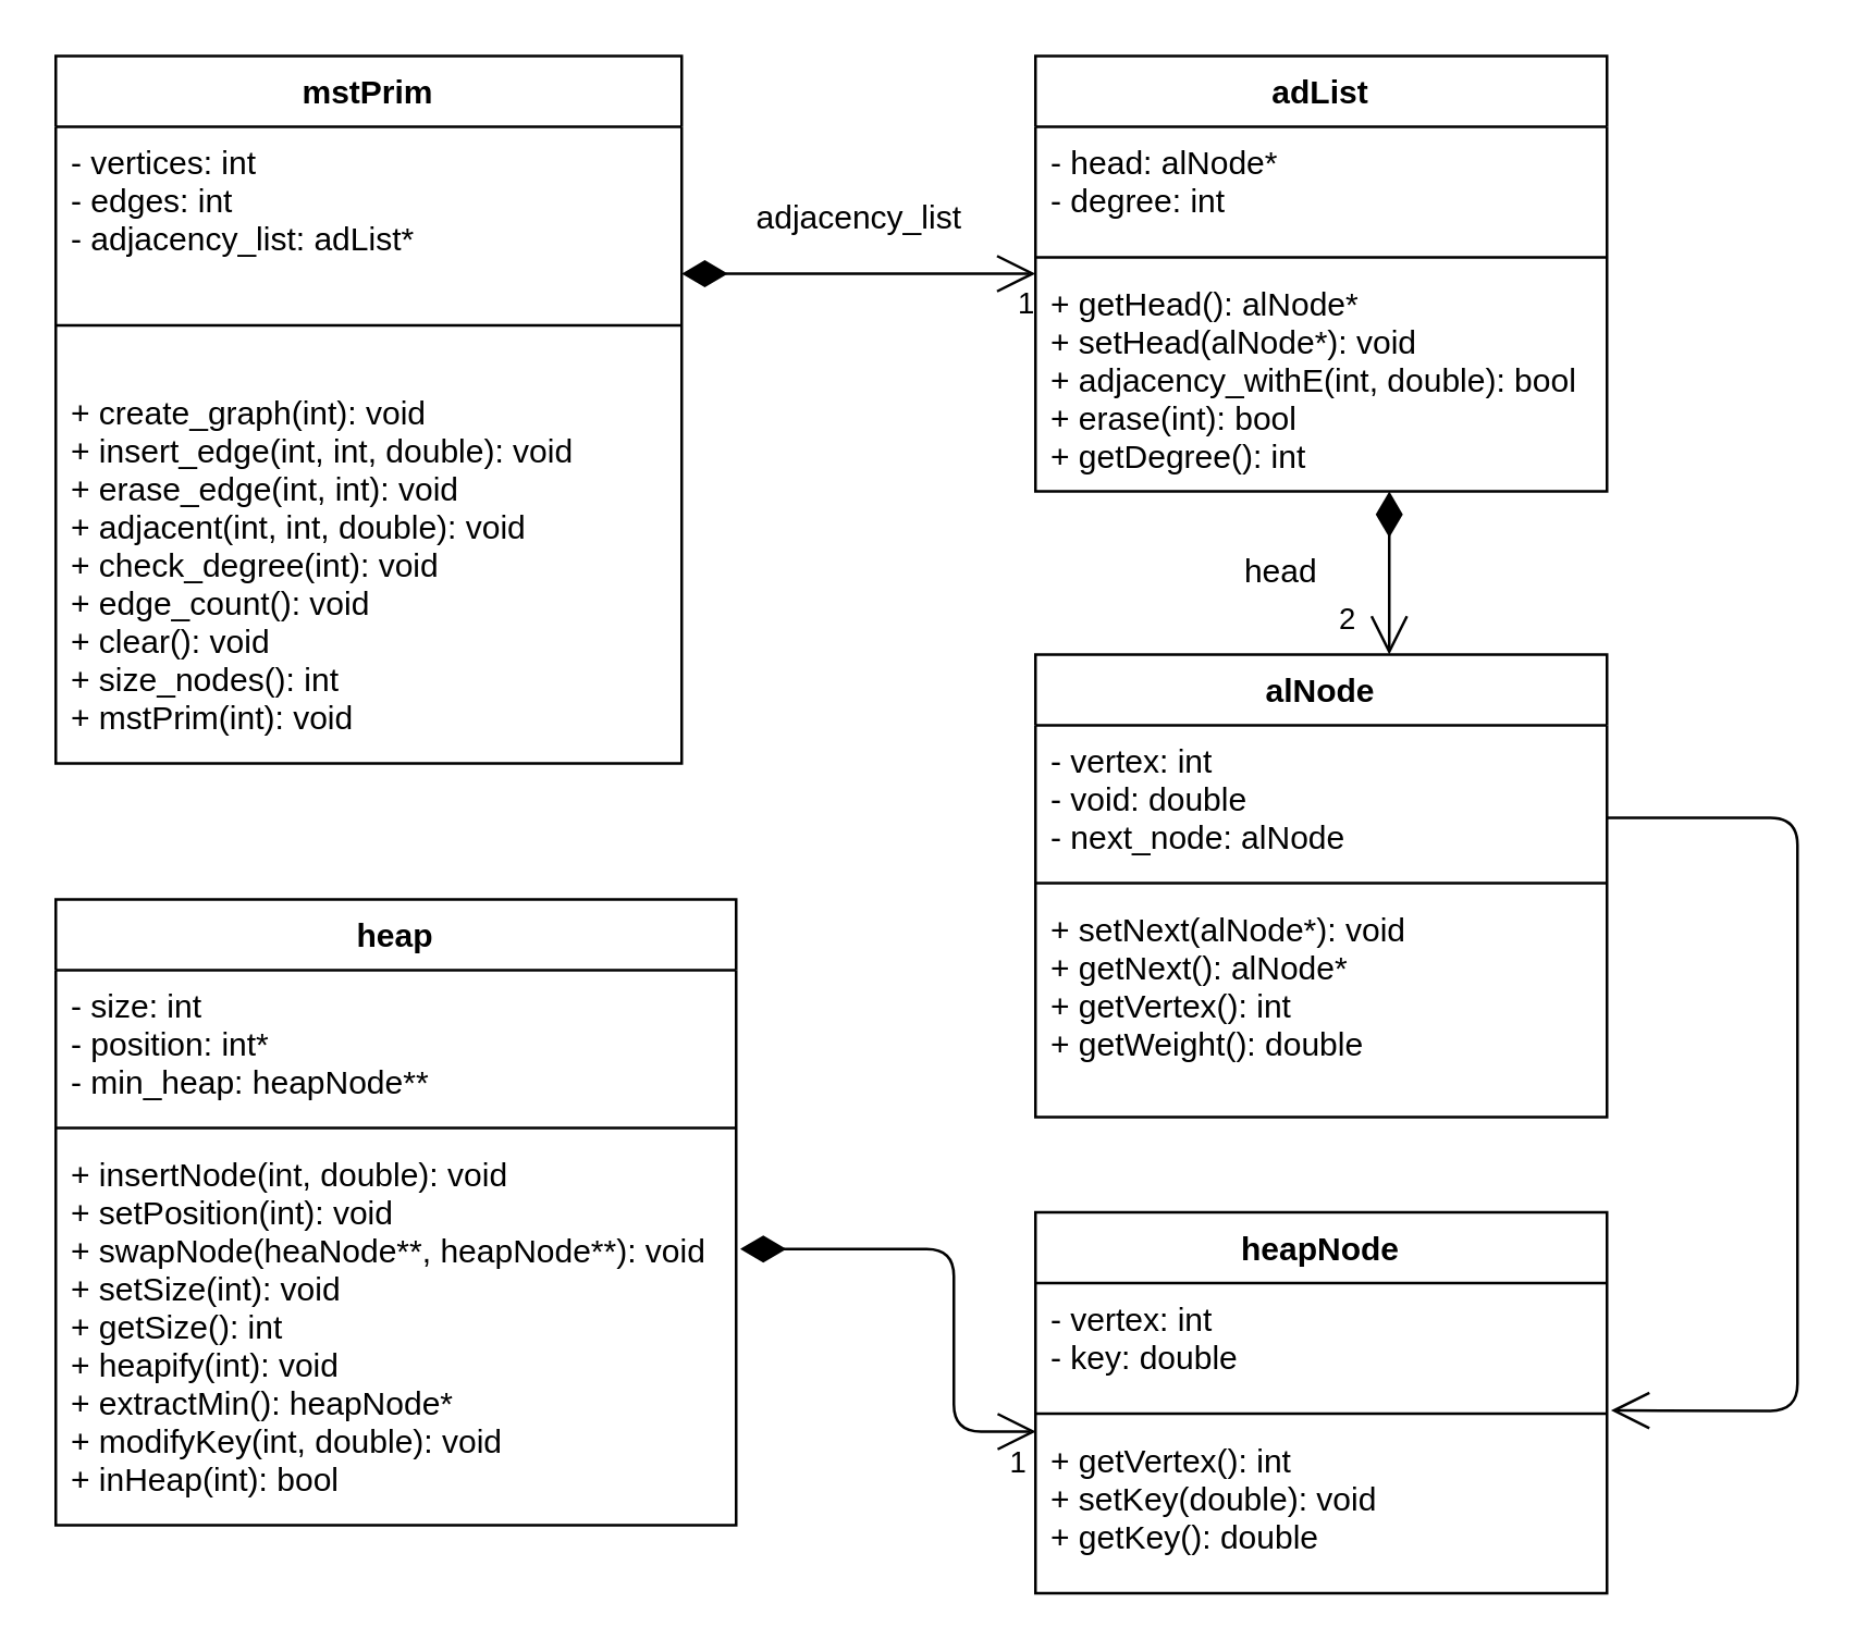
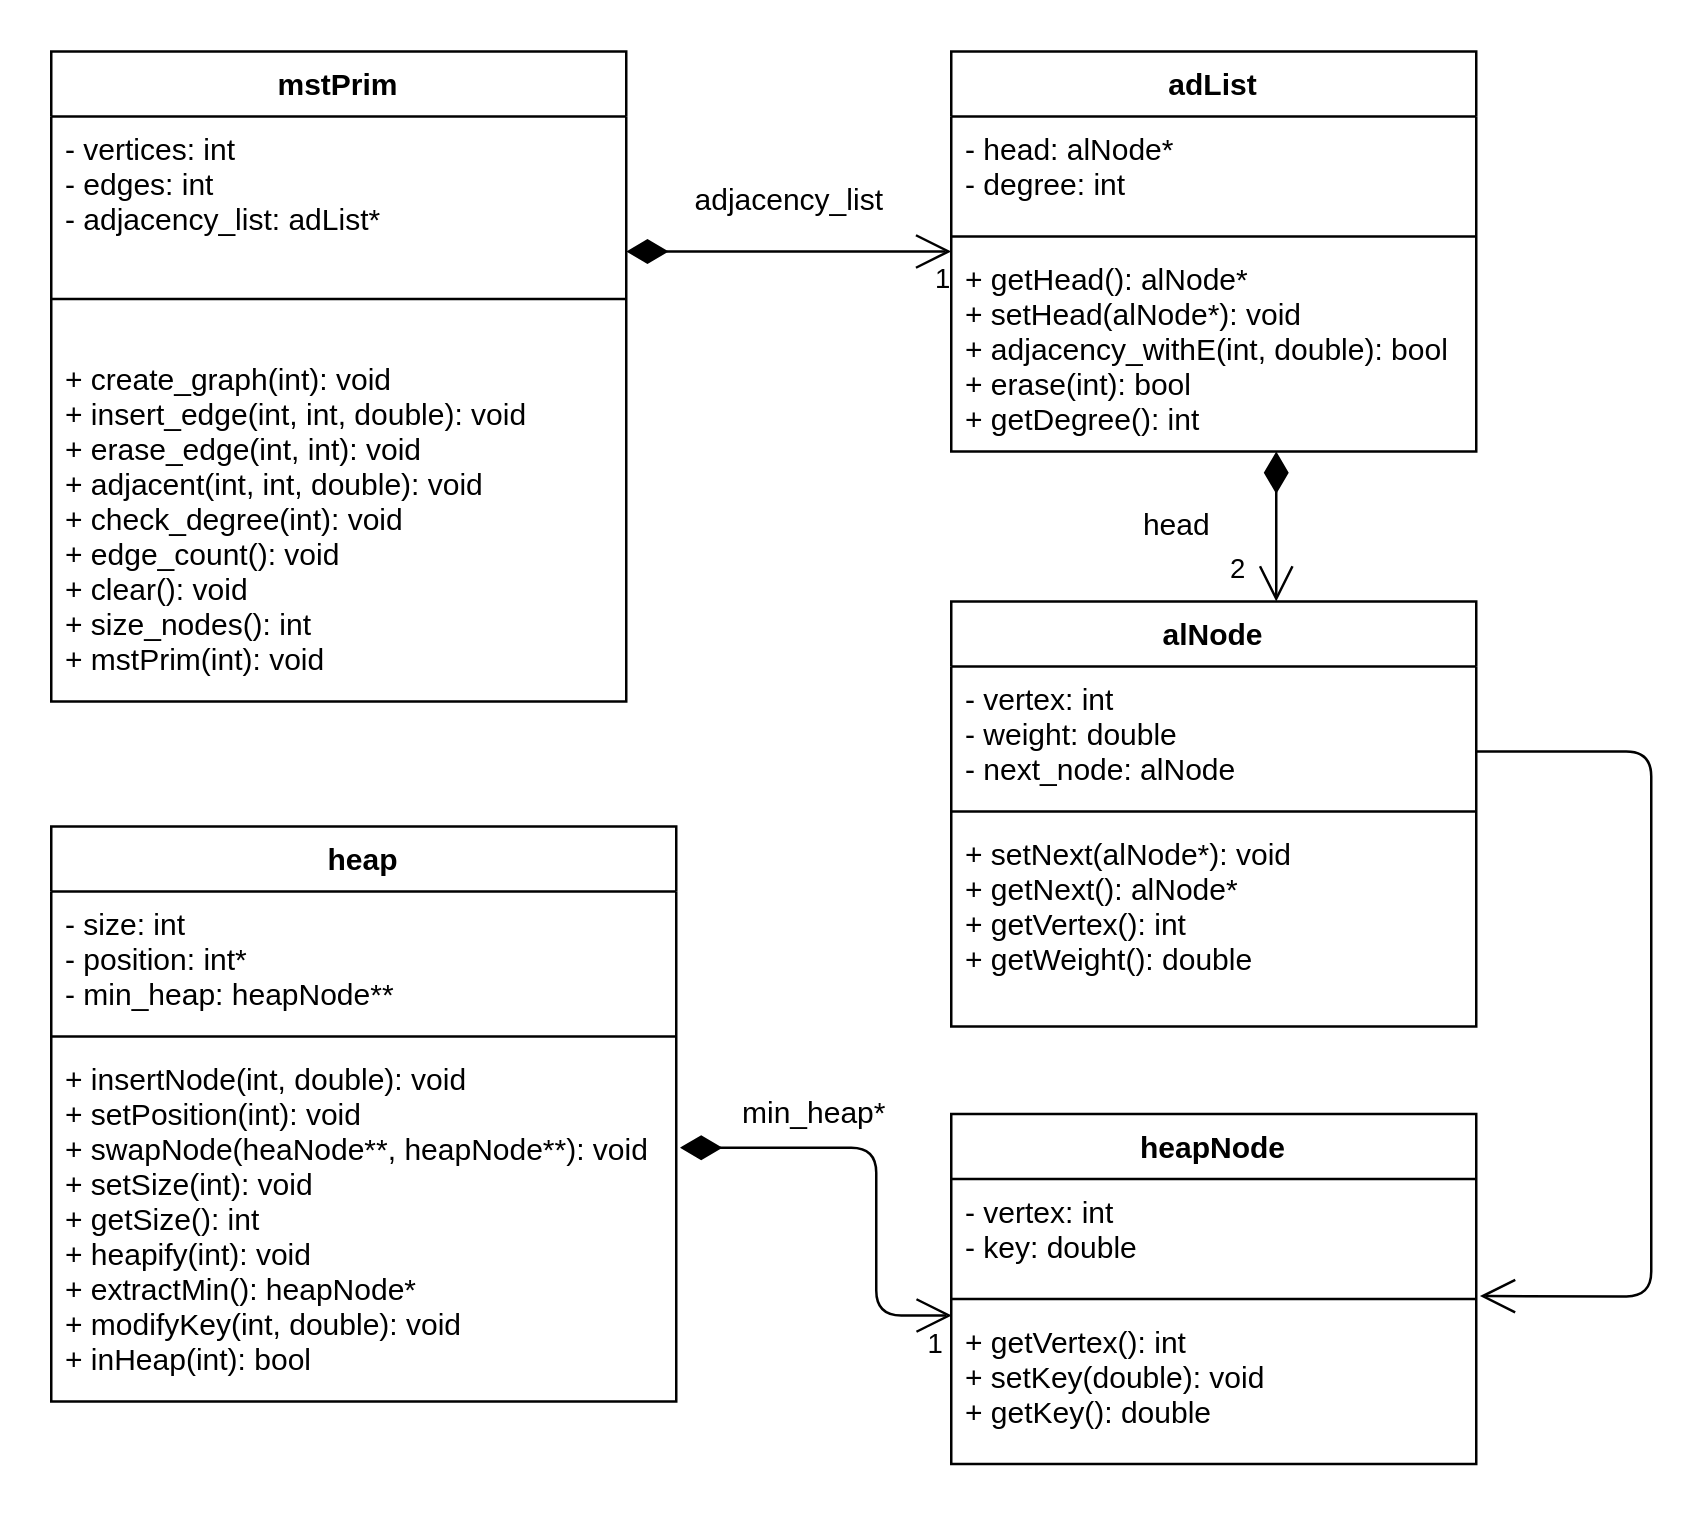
- <mxCell id="15" value="- vertex: int&#10;- void: double&#10;- next_node: alNode" style="text;strokeColor=none;fillColor=none;align=left;verticalAlign=top;spacingLeft=4;spacingRight=4;overflow=hidden;rotatable=0;points=[[0,0.5],[1,0.5]];portConstraint=eastwest;" parent="14" vertex="1"><mxGeometry y="26" width="210" height="54" as="geometry" /></mxCell>
+ <mxCell id="15" value="- vertex: int&#10;- weight: double&#10;- next_node: alNode" style="text;strokeColor=none;fillColor=none;align=left;verticalAlign=top;spacingLeft=4;spacingRight=4;overflow=hidden;rotatable=0;points=[[0,0.5],[1,0.5]];portConstraint=eastwest;" parent="14" vertex="1"><mxGeometry y="26" width="210" height="54" as="geometry" /></mxCell>
+ <mxCell id="27" value="min_heap*" style="text;html=1;align=center;verticalAlign=middle;resizable=0;points=[];autosize=1;" parent="1" vertex="1"><mxGeometry x="290" y="435" width="70" height="20" as="geometry" /></mxCell>
